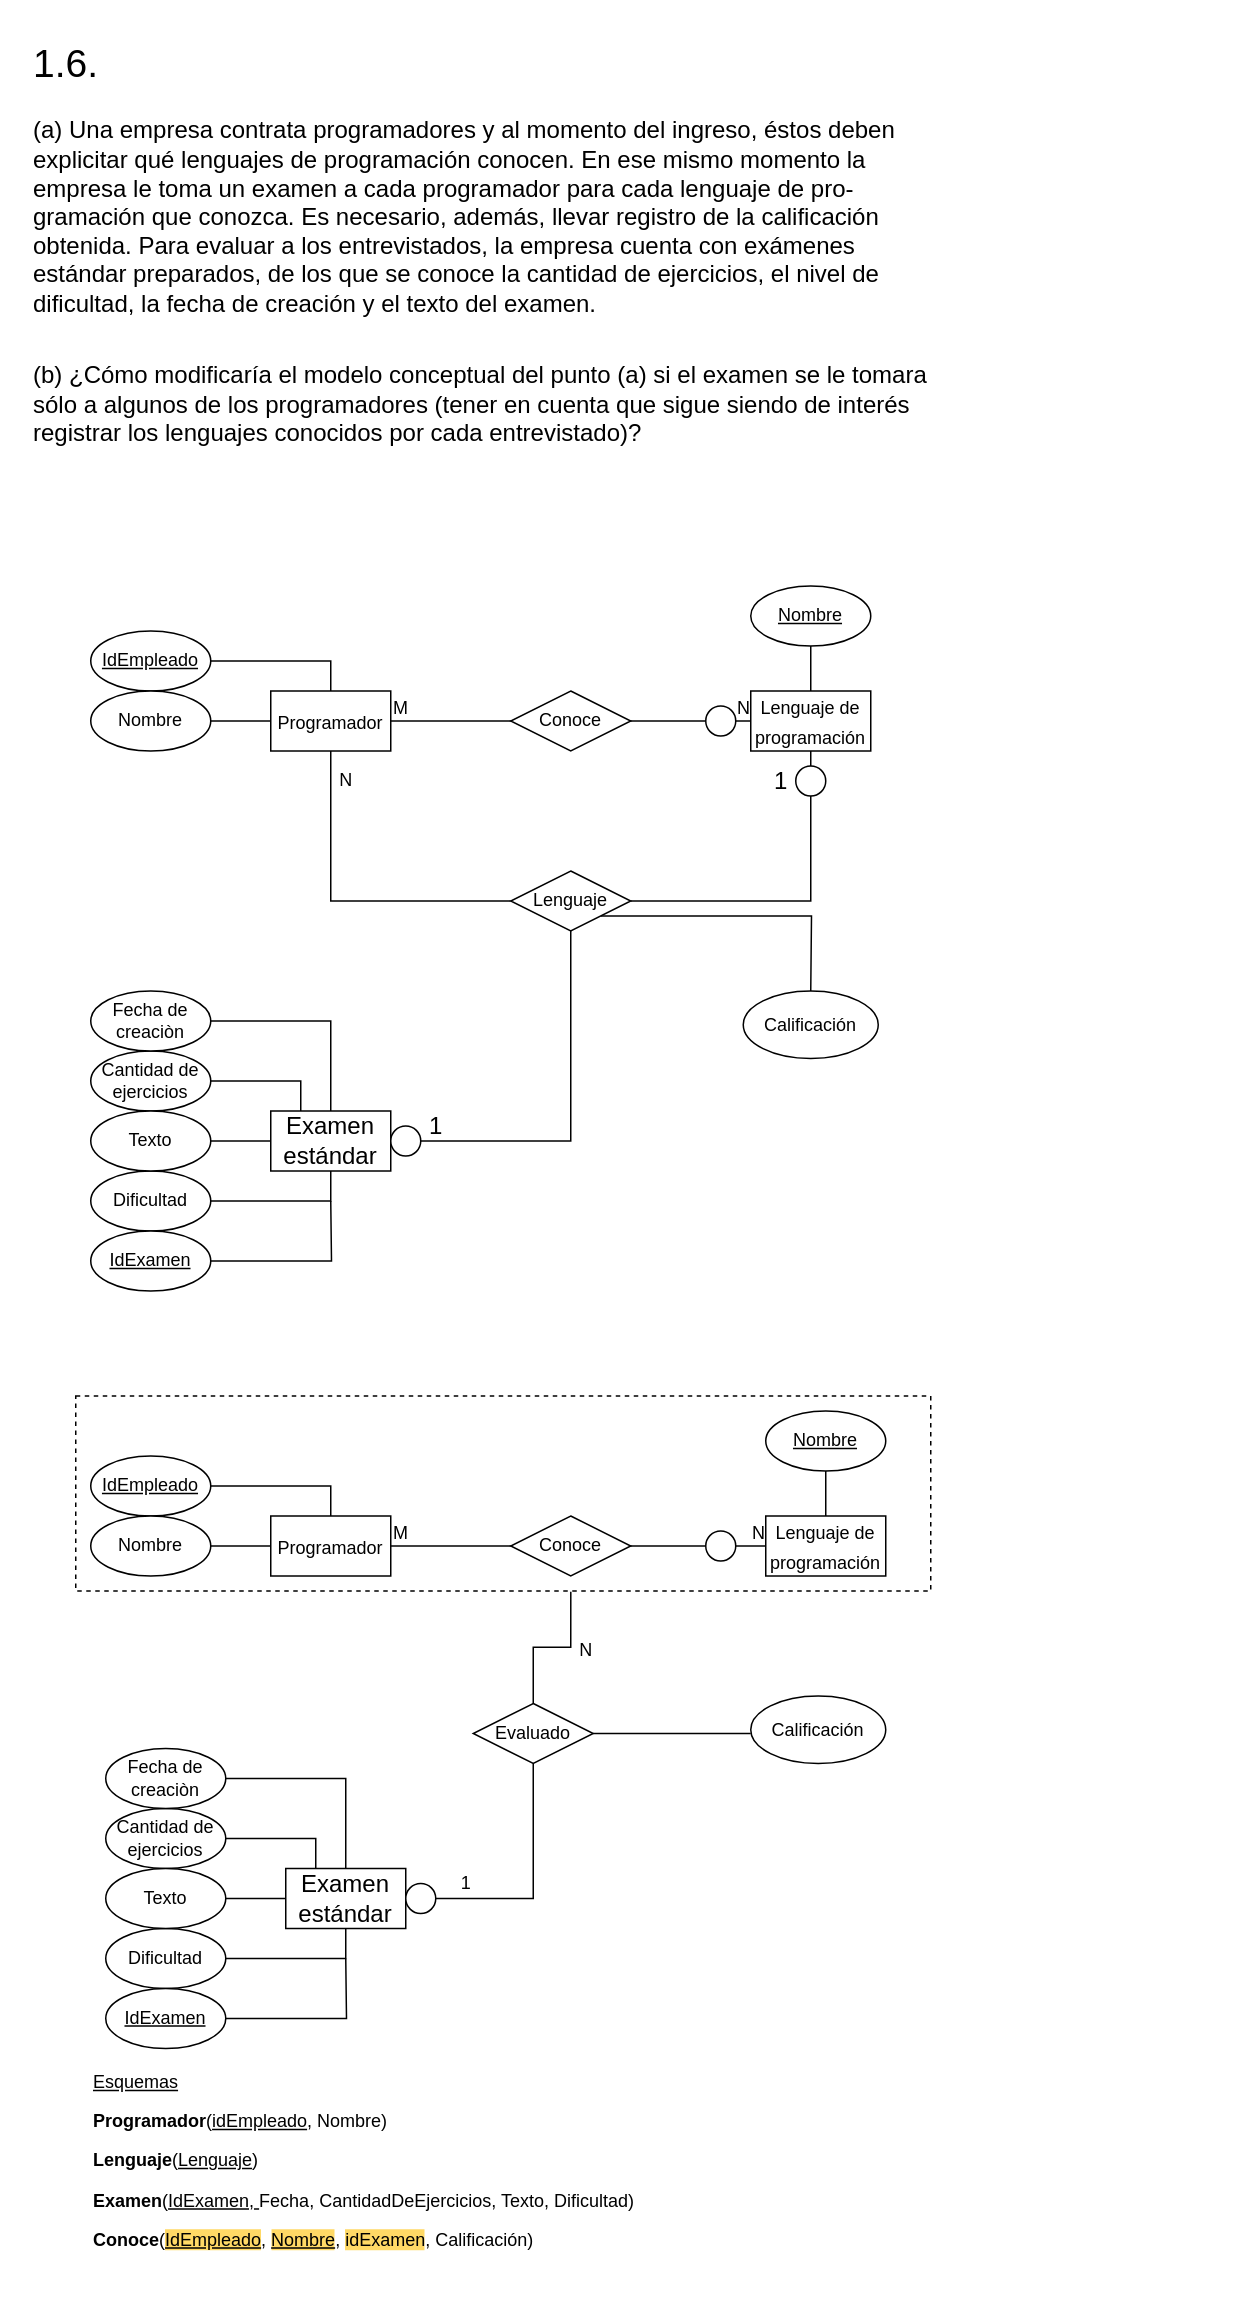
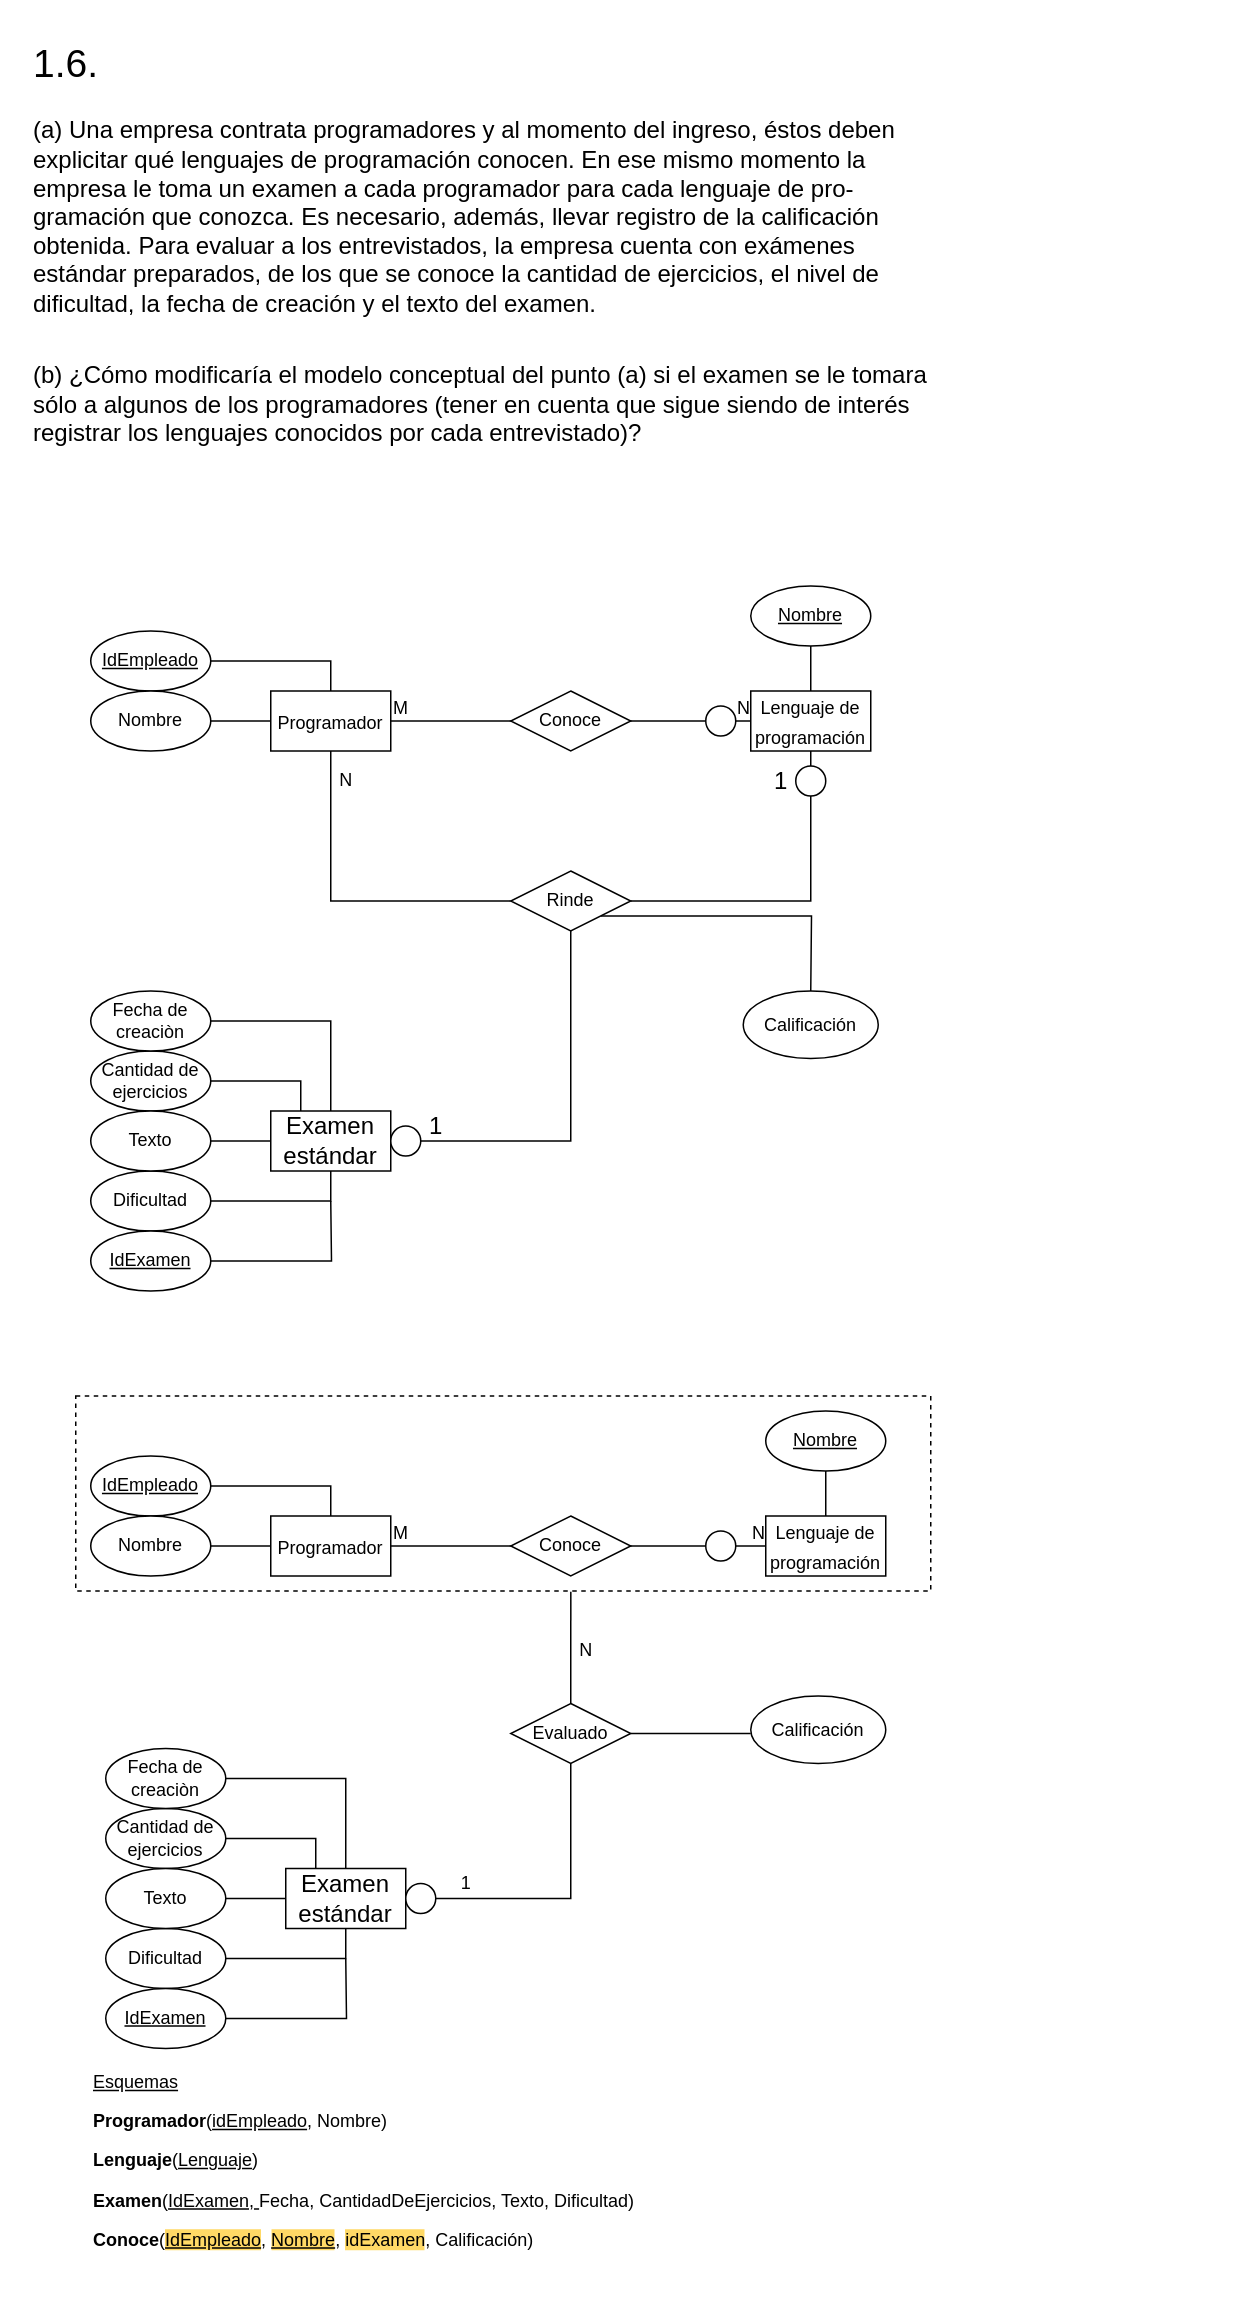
- <mxCell id="30" value="Lenguaje" style="shape=rhombus;perimeter=rhombusPerimeter;whiteSpace=wrap;html=1;align=center;fontSize=12;" parent="1" vertex="1"><mxGeometry x="340" y="580" width="80" height="40" as="geometry" /></mxCell>
+ <mxCell id="30" value="Rinde" style="shape=rhombus;perimeter=rhombusPerimeter;whiteSpace=wrap;html=1;align=center;fontSize=12;" parent="1" vertex="1"><mxGeometry x="340" y="580" width="80" height="40" as="geometry" /></mxCell>
- <mxCell id="69" value="Evaluado" style="shape=rhombus;perimeter=rhombusPerimeter;whiteSpace=wrap;html=1;align=center;fontSize=12;" parent="1" vertex="1"><mxGeometry x="315" y="1135" width="80" height="40" as="geometry" /></mxCell>
+ <mxCell id="69" value="Evaluado" style="shape=rhombus;perimeter=rhombusPerimeter;whiteSpace=wrap;html=1;align=center;fontSize=12;" parent="1" vertex="1"><mxGeometry x="340" y="1135" width="80" height="40" as="geometry" /></mxCell>
